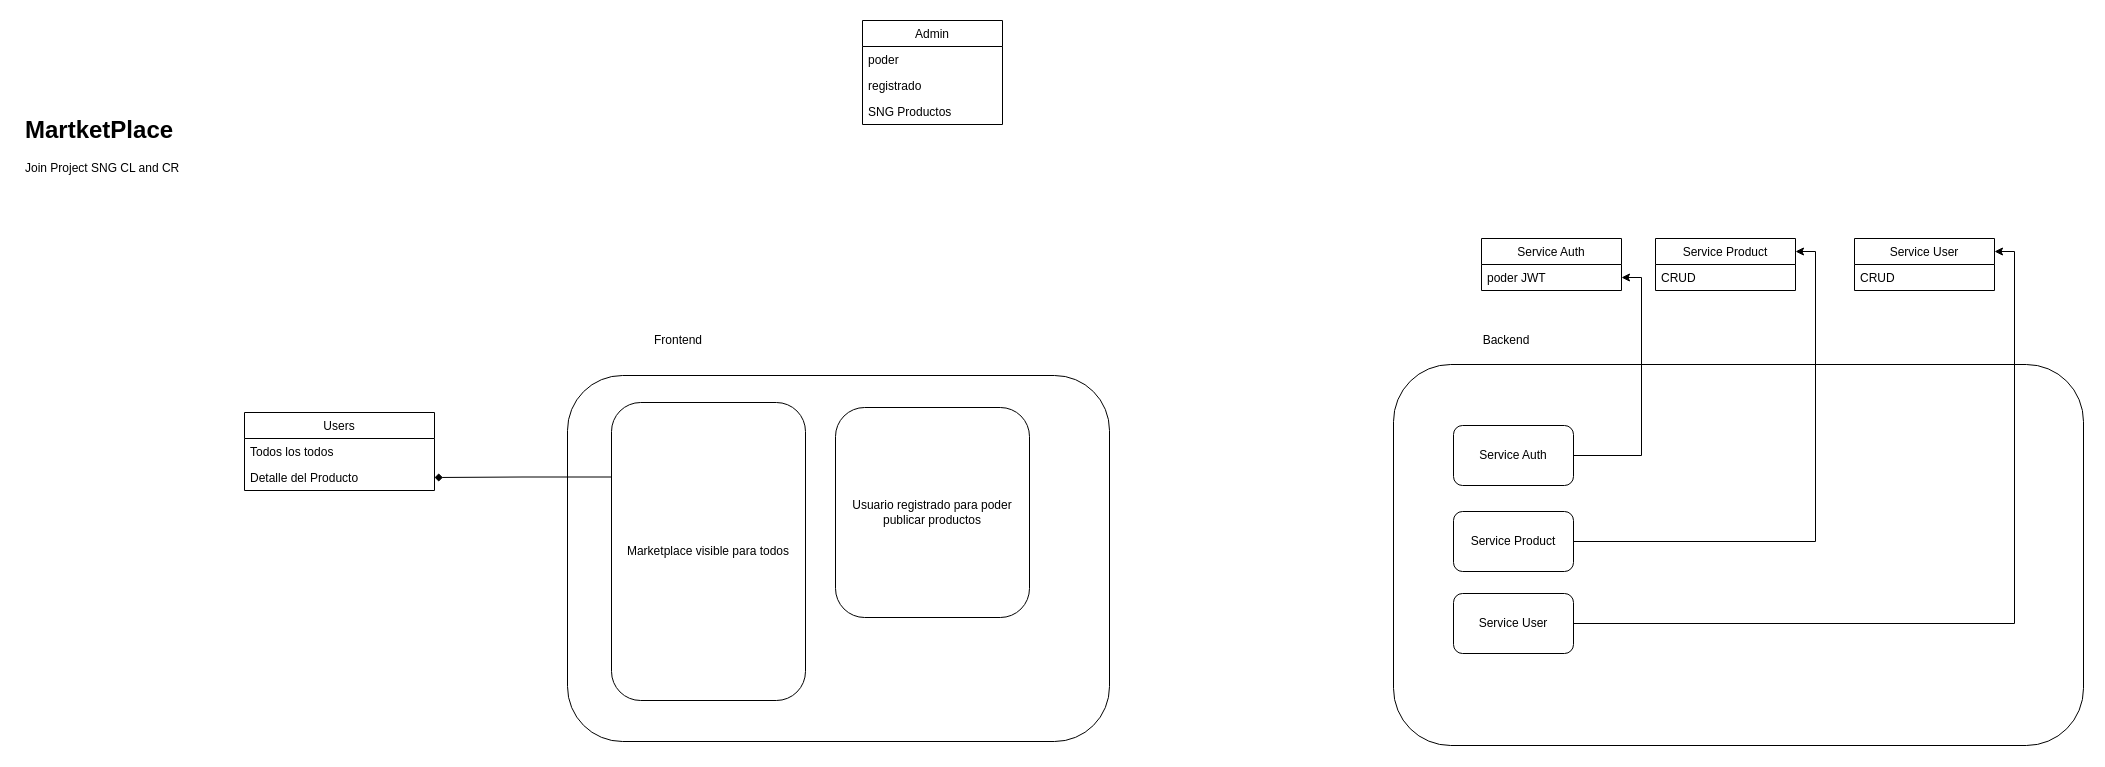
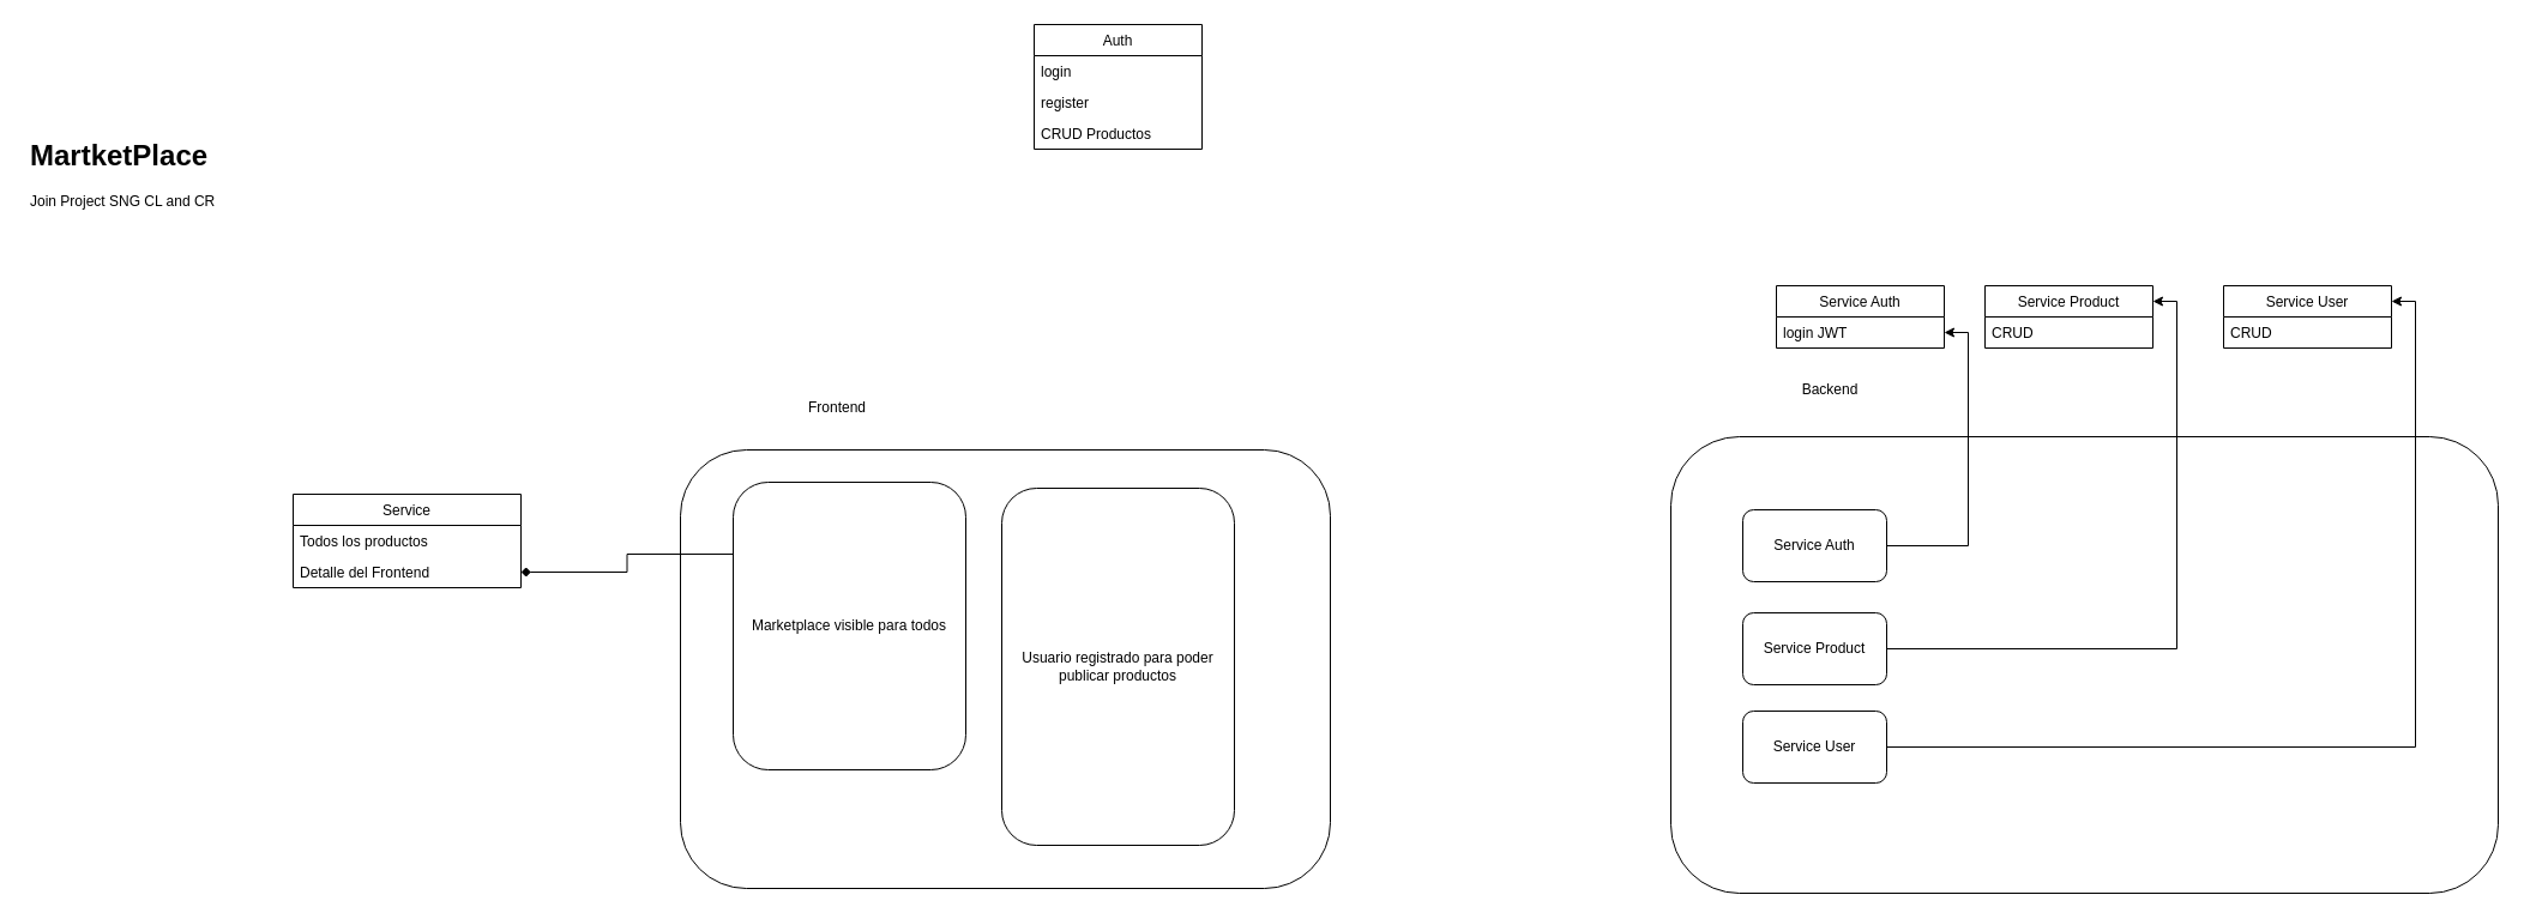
- <mxCell id="11" value="Admin" style="swimlane;fontStyle=0;childLayout=stackLayout;horizontal=1;startSize=26;horizontalStack=0;resizeParent=1;resizeParentMax=0;resizeLast=0;collapsible=1;marginBottom=0;fillColor=none;" parent="1" vertex="1"><mxGeometry x="862" y="20" width="140" height="104" as="geometry" /></mxCell>
+ <mxCell id="11" value="Auth" style="swimlane;fontStyle=0;childLayout=stackLayout;horizontal=1;startSize=26;horizontalStack=0;resizeParent=1;resizeParentMax=0;resizeLast=0;collapsible=1;marginBottom=0;fillColor=none;" parent="1" vertex="1"><mxGeometry x="862" y="20" width="140" height="104" as="geometry" /></mxCell>
- <mxCell id="12" value="poder" style="text;strokeColor=none;fillColor=none;align=left;verticalAlign=top;spacingLeft=4;spacingRight=4;overflow=hidden;rotatable=0;points=[[0,0.5],[1,0.5]];portConstraint=eastwest;" parent="11" vertex="1"><mxGeometry y="26" width="140" height="26" as="geometry" /></mxCell>
+ <mxCell id="12" value="login" style="text;strokeColor=none;fillColor=none;align=left;verticalAlign=top;spacingLeft=4;spacingRight=4;overflow=hidden;rotatable=0;points=[[0,0.5],[1,0.5]];portConstraint=eastwest;" parent="11" vertex="1"><mxGeometry y="26" width="140" height="26" as="geometry" /></mxCell>
- <mxCell id="13" value="registrado" style="text;strokeColor=none;fillColor=none;align=left;verticalAlign=top;spacingLeft=4;spacingRight=4;overflow=hidden;rotatable=0;points=[[0,0.5],[1,0.5]];portConstraint=eastwest;" parent="11" vertex="1"><mxGeometry y="52" width="140" height="26" as="geometry" /></mxCell>
+ <mxCell id="13" value="register" style="text;strokeColor=none;fillColor=none;align=left;verticalAlign=top;spacingLeft=4;spacingRight=4;overflow=hidden;rotatable=0;points=[[0,0.5],[1,0.5]];portConstraint=eastwest;" parent="11" vertex="1"><mxGeometry y="52" width="140" height="26" as="geometry" /></mxCell>
- <mxCell id="14" value="SNG Productos" style="text;strokeColor=none;fillColor=none;align=left;verticalAlign=top;spacingLeft=4;spacingRight=4;overflow=hidden;rotatable=0;points=[[0,0.5],[1,0.5]];portConstraint=eastwest;" parent="11" vertex="1"><mxGeometry y="78" width="140" height="26" as="geometry" /></mxCell>
+ <mxCell id="14" value="CRUD Productos" style="text;strokeColor=none;fillColor=none;align=left;verticalAlign=top;spacingLeft=4;spacingRight=4;overflow=hidden;rotatable=0;points=[[0,0.5],[1,0.5]];portConstraint=eastwest;" parent="11" vertex="1"><mxGeometry y="78" width="140" height="26" as="geometry" /></mxCell>
- <mxCell id="24" value="poder JWT" style="text;strokeColor=none;fillColor=none;align=left;verticalAlign=top;spacingLeft=4;spacingRight=4;overflow=hidden;rotatable=0;points=[[0,0.5],[1,0.5]];portConstraint=eastwest;" parent="23" vertex="1"><mxGeometry y="26" width="140" height="26" as="geometry" /></mxCell>
+ <mxCell id="24" value="login JWT" style="text;strokeColor=none;fillColor=none;align=left;verticalAlign=top;spacingLeft=4;spacingRight=4;overflow=hidden;rotatable=0;points=[[0,0.5],[1,0.5]];portConstraint=eastwest;" parent="23" vertex="1"><mxGeometry y="26" width="140" height="26" as="geometry" /></mxCell>
- <mxCell id="4" value="Frontend" style="text;html=1;strokeColor=none;fillColor=none;align=center;verticalAlign=middle;whiteSpace=wrap;rounded=0;" parent="1" vertex="1"><mxGeometry x="537" y="316" width="282" height="48" as="geometry" /></mxCell>
+ <mxCell id="4" value="Frontend" style="text;html=1;strokeColor=none;fillColor=none;align=center;verticalAlign=middle;whiteSpace=wrap;rounded=0;" parent="1" vertex="1"><mxGeometry x="557" y="316" width="282" height="48" as="geometry" /></mxCell>
- <mxCell id="16" value="Backend" style="text;html=1;strokeColor=none;fillColor=none;align=center;verticalAlign=middle;whiteSpace=wrap;rounded=0;" parent="1" vertex="1"><mxGeometry x="1365" y="316" width="282" height="48" as="geometry" /></mxCell>
+ <mxCell id="16" value="Backend" style="text;html=1;strokeColor=none;fillColor=none;align=center;verticalAlign=middle;whiteSpace=wrap;rounded=0;" parent="1" vertex="1"><mxGeometry x="1385" y="301" width="282" height="48" as="geometry" /></mxCell>
- <mxCell id="8" value="Users" style="swimlane;fontStyle=0;childLayout=stackLayout;horizontal=1;startSize=26;horizontalStack=0;resizeParent=1;resizeParentMax=0;resizeLast=0;collapsible=1;marginBottom=0;fillColor=none;" parent="1" vertex="1"><mxGeometry x="244" y="412" width="190" height="78" as="geometry"><mxRectangle x="-291" y="233" width="46" height="26" as="alternateBounds" /></mxGeometry></mxCell>
+ <mxCell id="8" value="Service" style="swimlane;fontStyle=0;childLayout=stackLayout;horizontal=1;startSize=26;horizontalStack=0;resizeParent=1;resizeParentMax=0;resizeLast=0;collapsible=1;marginBottom=0;fillColor=none;" parent="1" vertex="1"><mxGeometry x="244" y="412" width="190" height="78" as="geometry"><mxRectangle x="-291" y="233" width="46" height="26" as="alternateBounds" /></mxGeometry></mxCell>
- <mxCell id="9" value="Todos los todos" style="text;strokeColor=none;fillColor=none;align=left;verticalAlign=top;spacingLeft=4;spacingRight=4;overflow=hidden;rotatable=0;points=[[0,0.5],[1,0.5]];portConstraint=eastwest;" parent="8" vertex="1"><mxGeometry y="26" width="190" height="26" as="geometry" /></mxCell>
+ <mxCell id="9" value="Todos los productos" style="text;strokeColor=none;fillColor=none;align=left;verticalAlign=top;spacingLeft=4;spacingRight=4;overflow=hidden;rotatable=0;points=[[0,0.5],[1,0.5]];portConstraint=eastwest;" parent="8" vertex="1"><mxGeometry y="26" width="190" height="26" as="geometry" /></mxCell>
- <mxCell id="10" value="Detalle del Producto" style="text;strokeColor=none;fillColor=none;align=left;verticalAlign=top;spacingLeft=4;spacingRight=4;overflow=hidden;rotatable=0;points=[[0,0.5],[1,0.5]];portConstraint=eastwest;" parent="8" vertex="1"><mxGeometry y="52" width="190" height="26" as="geometry" /></mxCell>
+ <mxCell id="10" value="Detalle del Frontend" style="text;strokeColor=none;fillColor=none;align=left;verticalAlign=top;spacingLeft=4;spacingRight=4;overflow=hidden;rotatable=0;points=[[0,0.5],[1,0.5]];portConstraint=eastwest;" parent="8" vertex="1"><mxGeometry y="52" width="190" height="26" as="geometry" /></mxCell>
- <mxCell id="7" value="Usuario registrado para poder publicar productos" style="rounded=1;whiteSpace=wrap;html=1;fillColor=none;align=center;" parent="1" vertex="1"><mxGeometry x="835" y="407" width="194" height="210" as="geometry" /></mxCell>
+ <mxCell id="7" value="Usuario registrado para poder publicar productos" style="rounded=1;whiteSpace=wrap;html=1;fillColor=none;align=center;" parent="1" vertex="1"><mxGeometry x="835" y="407" width="194" height="298" as="geometry" /></mxCell>
- <mxCell id="6" value="Marketplace visible para todos" style="rounded=1;whiteSpace=wrap;html=1;fillColor=none;align=center;" parent="1" vertex="1"><mxGeometry x="611" y="402" width="194" height="298" as="geometry" /></mxCell>
+ <mxCell id="6" value="Marketplace visible para todos" style="rounded=1;whiteSpace=wrap;html=1;fillColor=none;align=center;" parent="1" vertex="1"><mxGeometry x="611" y="402" width="194" height="240" as="geometry" /></mxCell>
